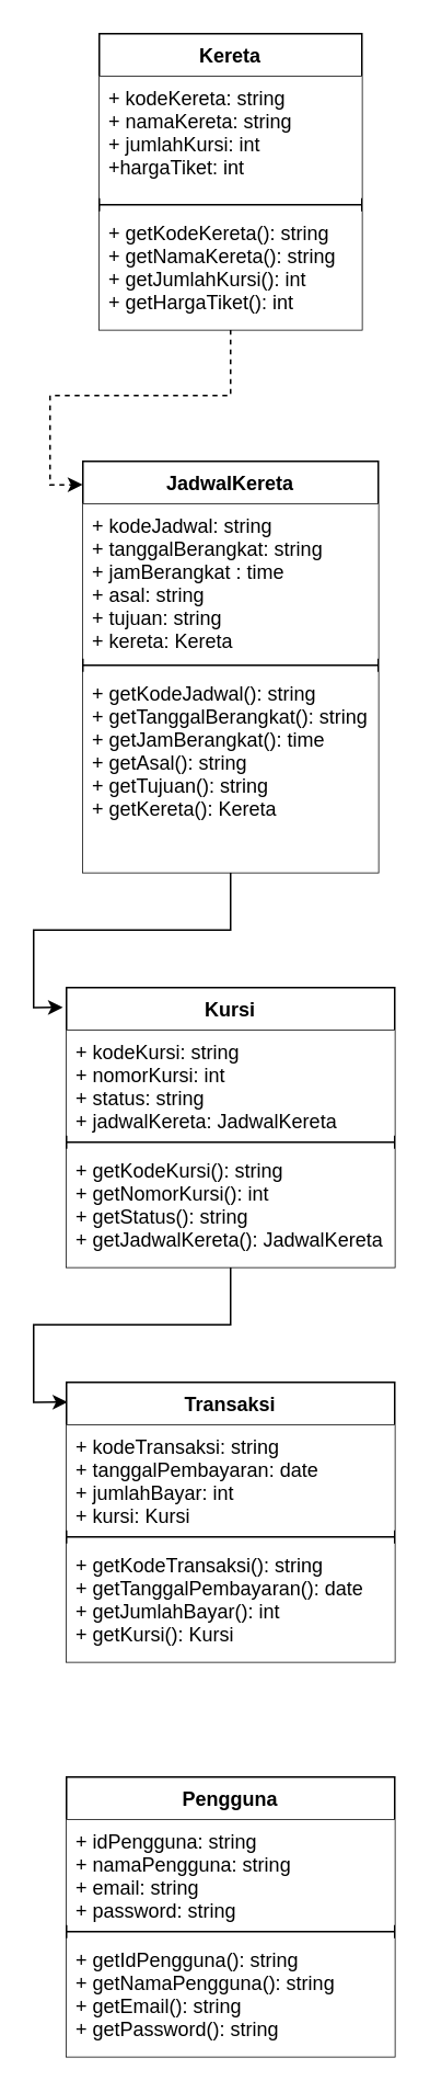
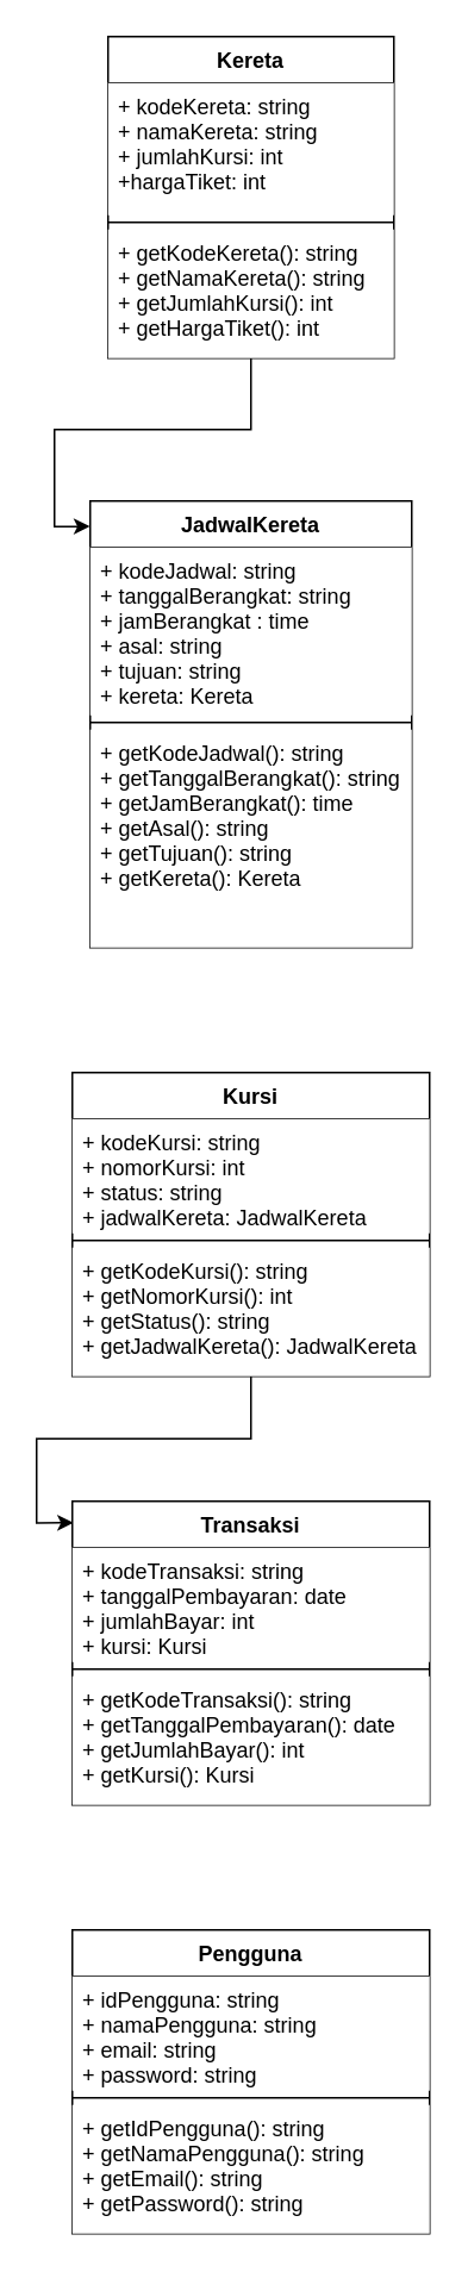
- <mxCell id="2" style="edgeStyle=orthogonalEdgeStyle;rounded=0;orthogonalLoop=1;jettySize=auto;html=1;entryX=-0.001;entryY=0.057;entryDx=0;entryDy=0;entryPerimeter=0;dashed=1;" edge="1" parent="1" source="3" target="8"><mxGeometry relative="1" as="geometry" /></mxCell>
+ <mxCell id="2" style="edgeStyle=orthogonalEdgeStyle;rounded=0;orthogonalLoop=1;jettySize=auto;html=1;entryX=-0.001;entryY=0.057;entryDx=0;entryDy=0;entryPerimeter=0;" edge="1" parent="1" source="3" target="8"><mxGeometry relative="1" as="geometry" /></mxCell>
- <mxCell id="7" style="edgeStyle=orthogonalEdgeStyle;rounded=0;orthogonalLoop=1;jettySize=auto;html=1;entryX=-0.011;entryY=0.071;entryDx=0;entryDy=0;entryPerimeter=0;" edge="1" parent="1" source="8" target="13"><mxGeometry relative="1" as="geometry"><Array as="points"><mxPoint x="140" y="565" /><mxPoint x="20" y="565" /><mxPoint x="20" y="612" /></Array></mxGeometry></mxCell>
